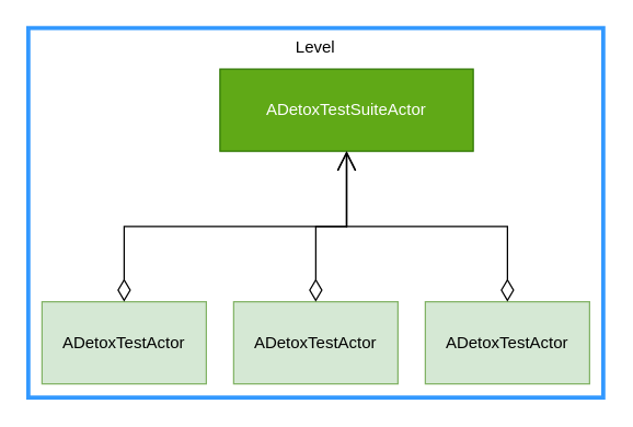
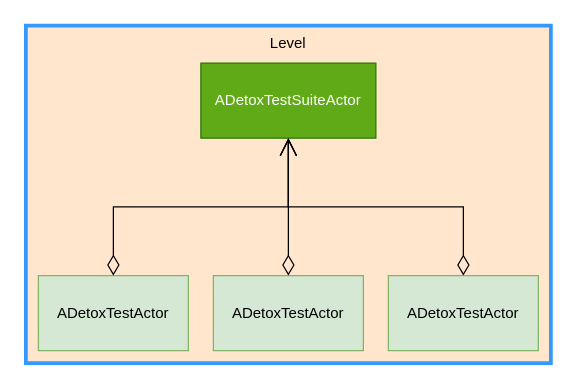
- <mxCell id="3" value="ADetoxTestSuiteActor" style="rounded=0;whiteSpace=wrap;html=1;fillColor=#60a917;fontColor=#ffffff;strokeColor=#2D7600;" vertex="1" parent="1"><mxGeometry x="160" y="50" width="185" height="60" as="geometry" /></mxCell>
+ <mxCell id="3" value="ADetoxTestSuiteActor" style="rounded=0;whiteSpace=wrap;html=1;fillColor=#60a917;fontColor=#ffffff;strokeColor=#2D7600;" vertex="1" parent="1"><mxGeometry x="160" y="50" width="140" height="60" as="geometry" /></mxCell>
- <mxCell id="2" value="Level" style="rounded=0;whiteSpace=wrap;html=1;align=center;verticalAlign=top;strokeWidth=3;strokeColor=#3399FF;" vertex="1" parent="1"><mxGeometry x="20" y="20" width="420" height="270" as="geometry" /></mxCell>
+ <mxCell id="2" value="Level" style="rounded=0;whiteSpace=wrap;html=1;align=center;verticalAlign=top;strokeWidth=3;strokeColor=#3399FF;fillColor=#ffe6cc;" vertex="1" parent="1"><mxGeometry x="20" y="20" width="420" height="270" as="geometry" /></mxCell>
